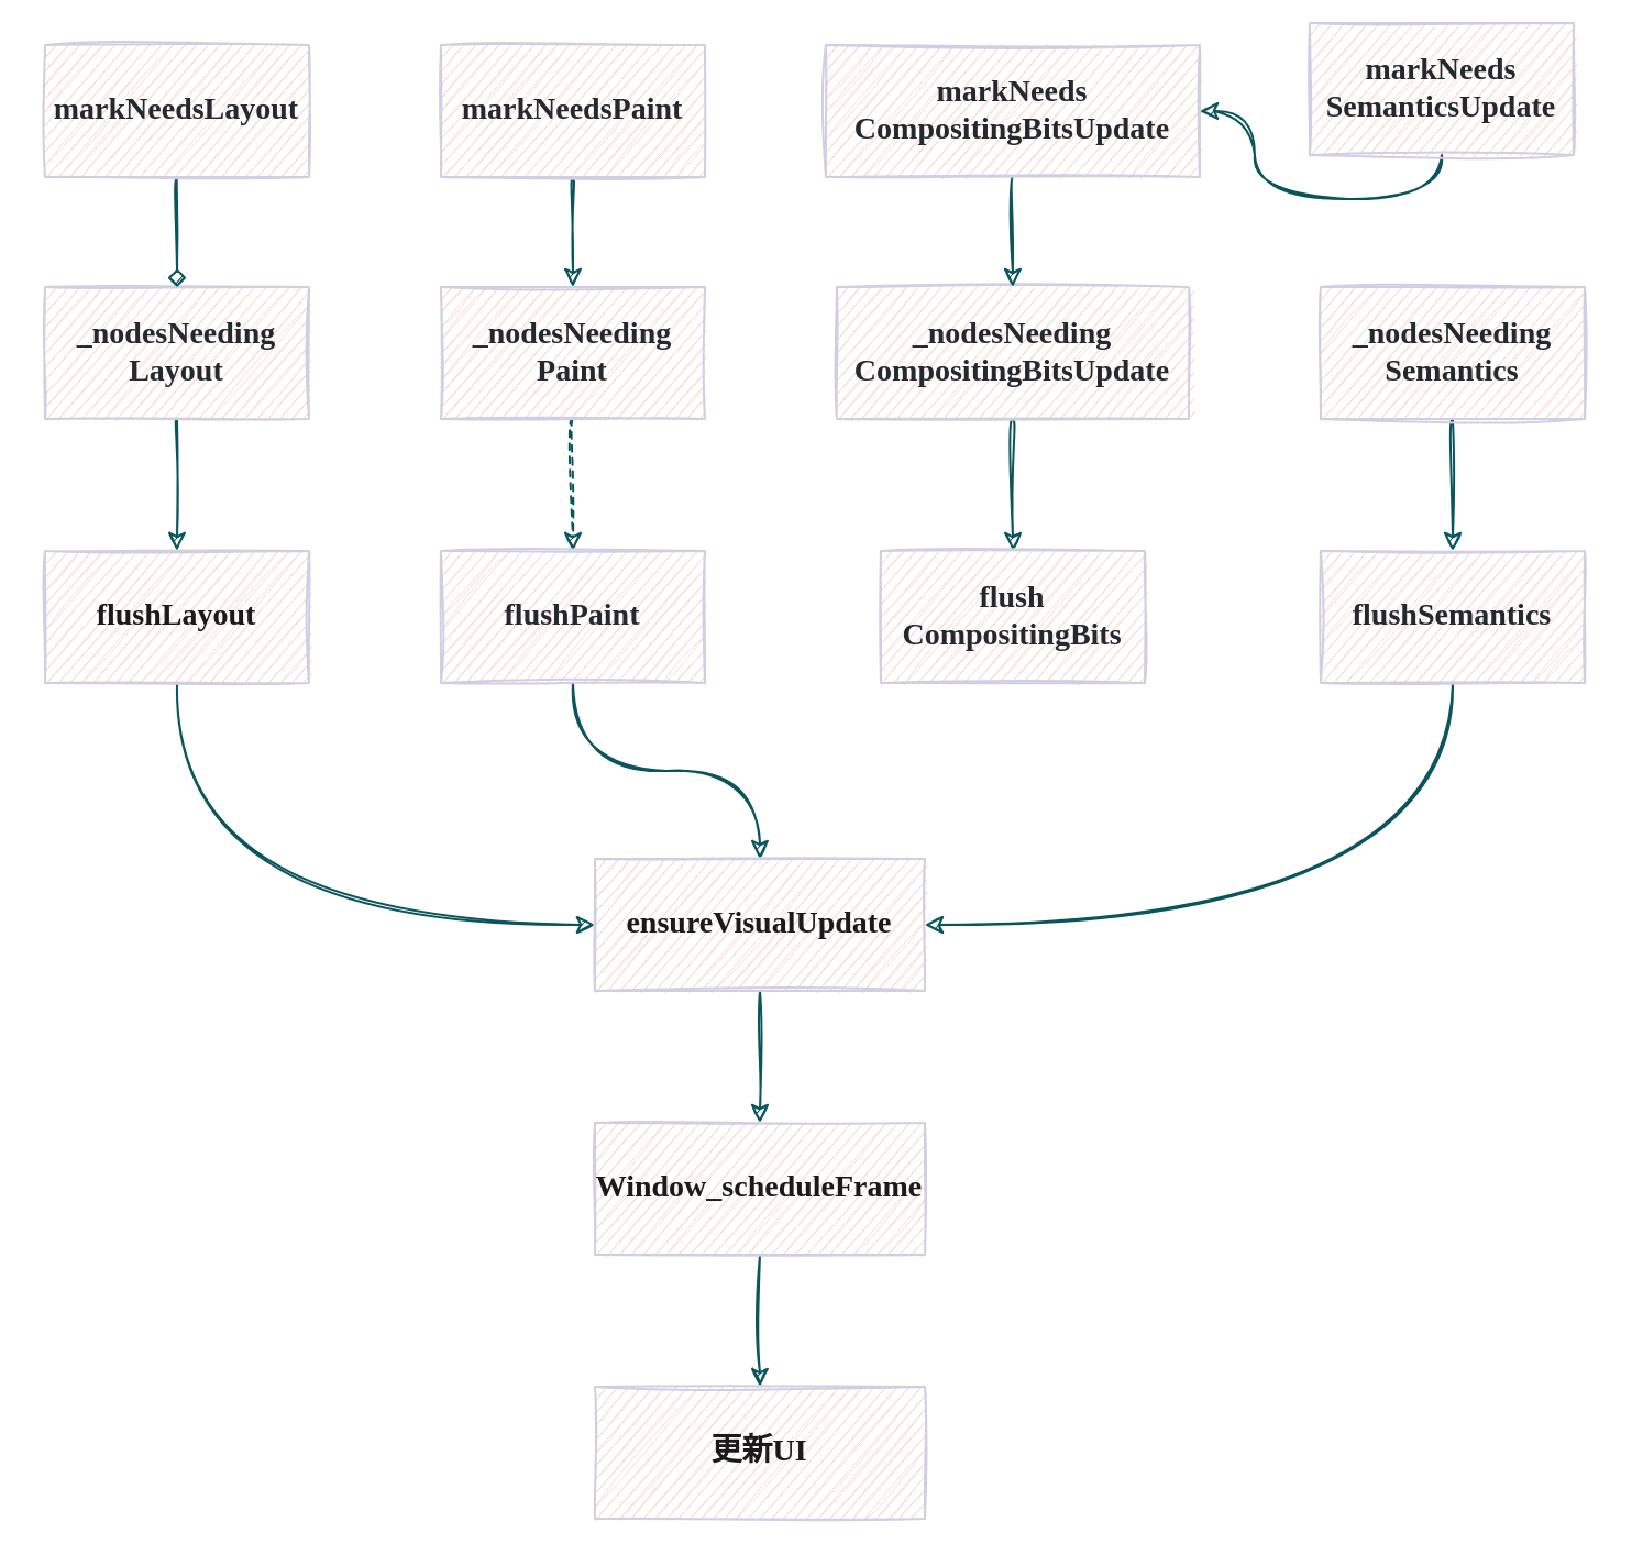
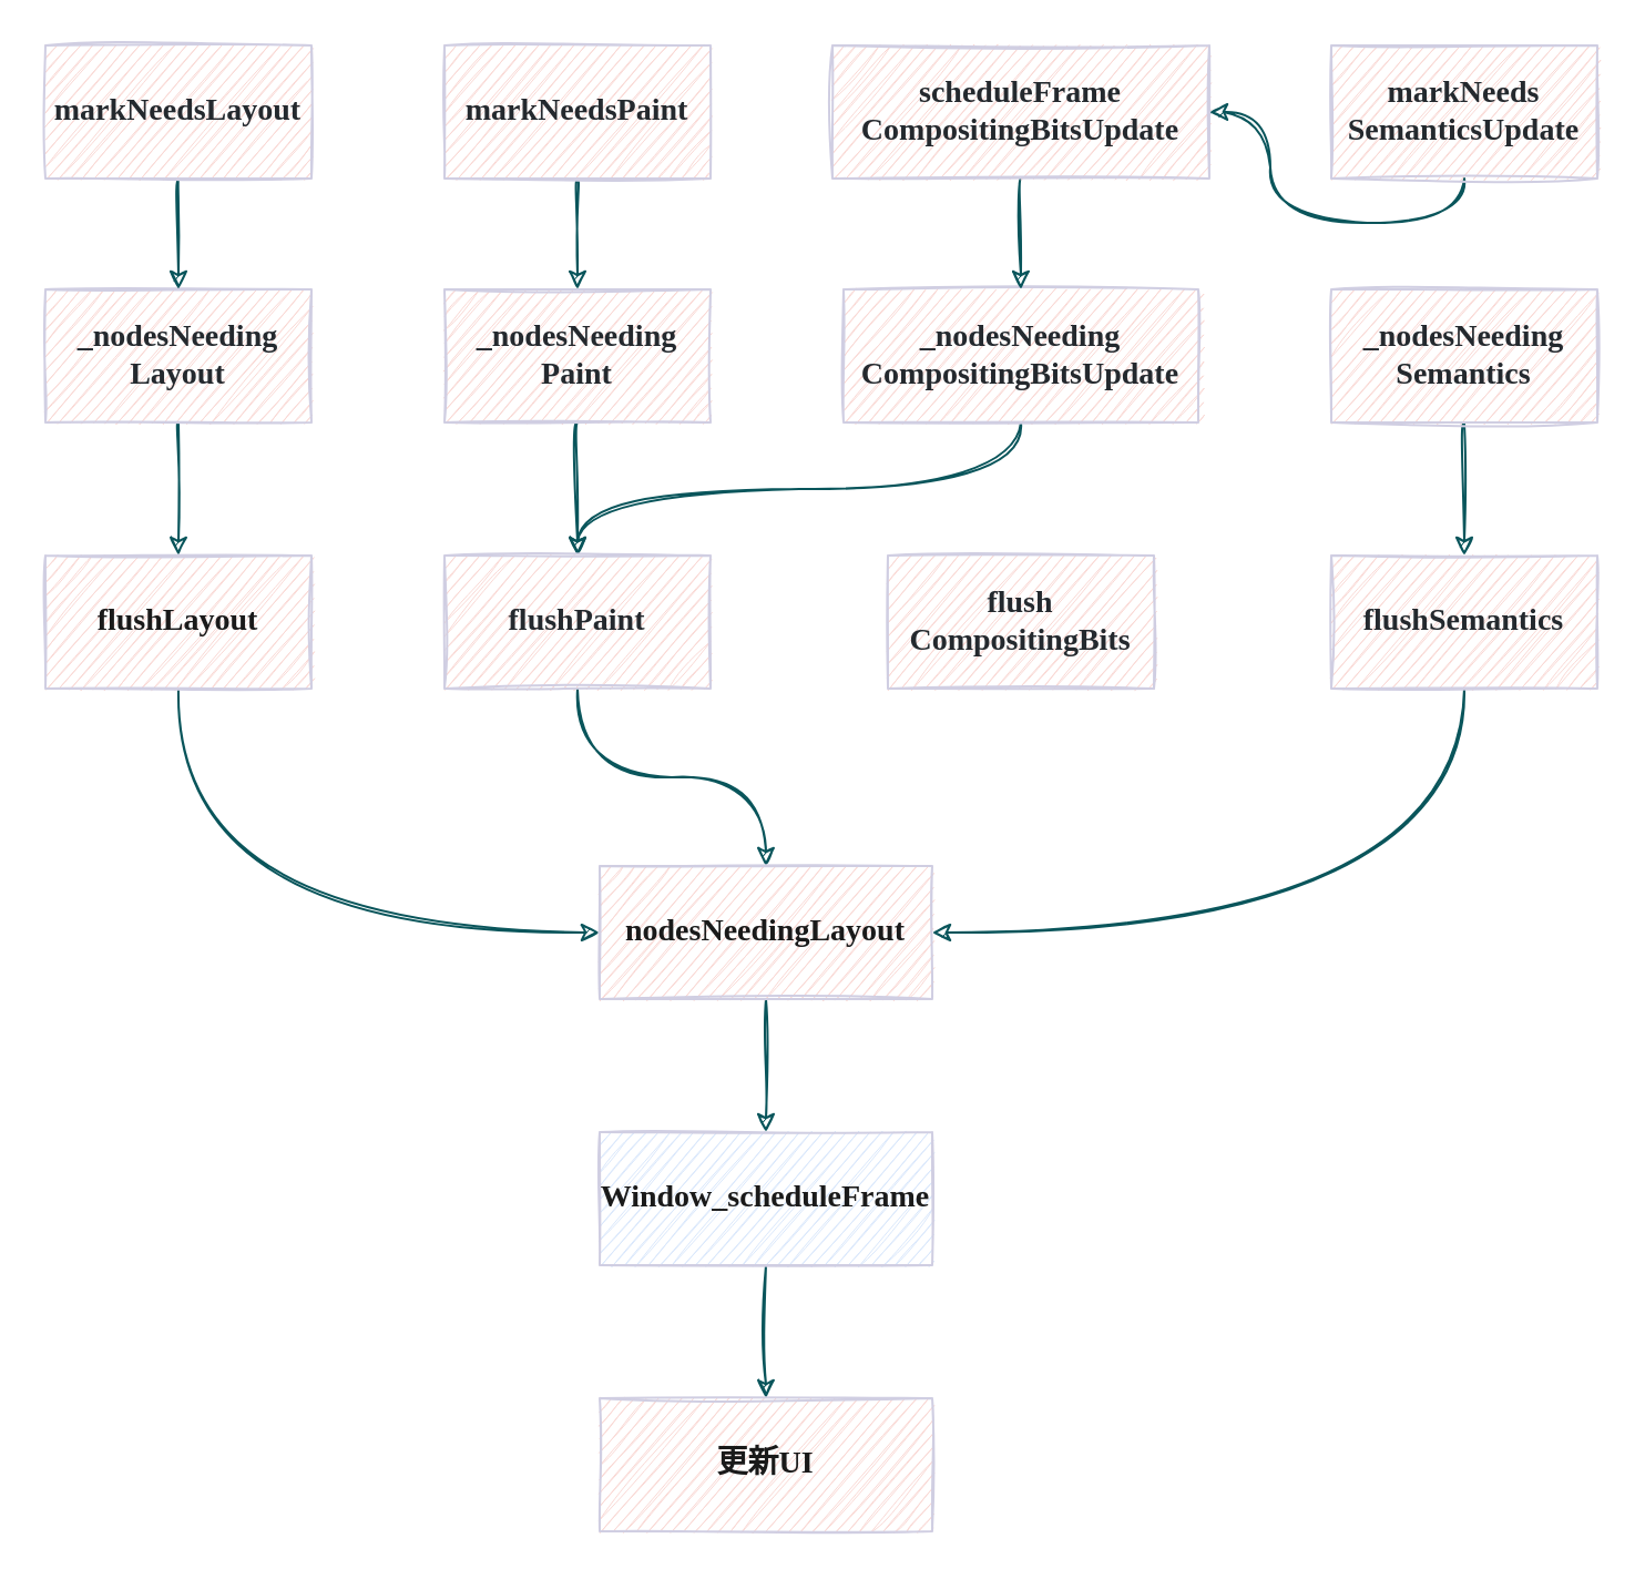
- <mxCell id="22" value="&lt;font color=&quot;#24292e&quot; style=&quot;font-size: 14px;&quot;&gt;&lt;span style=&quot;font-size: 14px;&quot;&gt;markNeeds&lt;br style=&quot;font-size: 14px;&quot;&gt;SemanticsUpdate&lt;/span&gt;&lt;/font&gt;" style="whiteSpace=wrap;html=1;fontSize=14;fontStyle=1;fontFamily=Comic Sans MS;fillColor=#FAD9D5;strokeColor=#D0CEE2;fontColor=#1A1A1A;sketch=1;" vertex="1" parent="1"><mxGeometry x="595" y="10" width="120" height="60" as="geometry" /></mxCell>
+ <mxCell id="22" value="&lt;font color=&quot;#24292e&quot; style=&quot;font-size: 14px;&quot;&gt;&lt;span style=&quot;font-size: 14px;&quot;&gt;markNeeds&lt;br style=&quot;font-size: 14px;&quot;&gt;SemanticsUpdate&lt;/span&gt;&lt;/font&gt;" style="whiteSpace=wrap;html=1;fontSize=14;fontStyle=1;fontFamily=Comic Sans MS;fillColor=#FAD9D5;strokeColor=#D0CEE2;fontColor=#1A1A1A;sketch=1;" vertex="1" parent="1"><mxGeometry x="600" y="20" width="120" height="60" as="geometry" /></mxCell>
- <mxCell id="24" value="&lt;font color=&quot;#24292e&quot; style=&quot;font-size: 14px;&quot;&gt;&lt;span style=&quot;font-size: 14px;&quot;&gt;markNeeds&lt;br style=&quot;font-size: 14px;&quot;&gt;CompositingBitsUpdate&lt;/span&gt;&lt;/font&gt;" style="whiteSpace=wrap;html=1;fontSize=14;fontStyle=1;fontFamily=Comic Sans MS;fillColor=#FAD9D5;strokeColor=#D0CEE2;fontColor=#1A1A1A;sketch=1;" vertex="1" parent="1"><mxGeometry x="375" y="20" width="170" height="60" as="geometry" /></mxCell>
+ <mxCell id="24" value="&lt;font color=&quot;#24292e&quot; style=&quot;font-size: 14px;&quot;&gt;&lt;span style=&quot;font-size: 14px;&quot;&gt;scheduleFrame&lt;br style=&quot;font-size: 14px;&quot;&gt;CompositingBitsUpdate&lt;/span&gt;&lt;/font&gt;" style="whiteSpace=wrap;html=1;fontSize=14;fontStyle=1;fontFamily=Comic Sans MS;fillColor=#FAD9D5;strokeColor=#D0CEE2;fontColor=#1A1A1A;sketch=1;" vertex="1" parent="1"><mxGeometry x="375" y="20" width="170" height="60" as="geometry" /></mxCell>
- <mxCell id="17" style="edgeStyle=orthogonalEdgeStyle;orthogonalLoop=1;jettySize=auto;html=1;exitX=0.5;exitY=1;exitDx=0;exitDy=0;fontSize=14;fontStyle=1;fontFamily=Comic Sans MS;strokeColor=#09555B;fontColor=#1A1A1A;curved=1;sketch=1;endArrow=diamond;" edge="1" parent="1" source="18" target="5"><mxGeometry relative="1" as="geometry" /></mxCell>
+ <mxCell id="17" style="edgeStyle=orthogonalEdgeStyle;orthogonalLoop=1;jettySize=auto;html=1;exitX=0.5;exitY=1;exitDx=0;exitDy=0;fontSize=14;fontStyle=1;fontFamily=Comic Sans MS;strokeColor=#09555B;fontColor=#1A1A1A;curved=1;sketch=1;" edge="1" parent="1" source="18" target="5"><mxGeometry relative="1" as="geometry" /></mxCell>
- <mxCell id="2" style="edgeStyle=orthogonalEdgeStyle;orthogonalLoop=1;jettySize=auto;html=1;exitX=0.5;exitY=1;exitDx=0;exitDy=0;entryX=0.5;entryY=0;entryDx=0;entryDy=0;fontSize=14;fontStyle=1;fontFamily=Comic Sans MS;strokeColor=#09555B;fontColor=#1A1A1A;curved=1;sketch=1;dashed=1;" edge="1" parent="1" source="3" target="13"><mxGeometry relative="1" as="geometry" /></mxCell>
+ <mxCell id="2" style="edgeStyle=orthogonalEdgeStyle;orthogonalLoop=1;jettySize=auto;html=1;exitX=0.5;exitY=1;exitDx=0;exitDy=0;entryX=0.5;entryY=0;entryDx=0;entryDy=0;fontSize=14;fontStyle=1;fontFamily=Comic Sans MS;strokeColor=#09555B;fontColor=#1A1A1A;curved=1;sketch=1;" edge="1" parent="1" source="3" target="13"><mxGeometry relative="1" as="geometry" /></mxCell>
- <mxCell id="6" style="edgeStyle=orthogonalEdgeStyle;orthogonalLoop=1;jettySize=auto;html=1;exitX=0.5;exitY=1;exitDx=0;exitDy=0;entryX=0.5;entryY=0;entryDx=0;entryDy=0;fontSize=14;fontStyle=1;fontFamily=Comic Sans MS;strokeColor=#09555B;fontColor=#1A1A1A;curved=1;sketch=1;" edge="1" parent="1" source="7" target="14"><mxGeometry relative="1" as="geometry" /></mxCell>
+ <mxCell id="6" style="edgeStyle=orthogonalEdgeStyle;orthogonalLoop=1;jettySize=auto;html=1;exitX=0.5;exitY=1;exitDx=0;exitDy=0;fontSize=14;fontStyle=1;fontFamily=Comic Sans MS;strokeColor=#09555B;fontColor=#1A1A1A;curved=1;sketch=1;" edge="1" parent="1" source="7" target="13"><mxGeometry relative="1" as="geometry" /></mxCell>
- <mxCell id="26" value="ensureVisualUpdate" style="whiteSpace=wrap;html=1;fontSize=14;fontStyle=1;fontFamily=Comic Sans MS;fillColor=#FAD9D5;strokeColor=#D0CEE2;fontColor=#1A1A1A;sketch=1;" vertex="1" parent="1"><mxGeometry x="270" y="390" width="150" height="60" as="geometry" /></mxCell>
+ <mxCell id="26" value="nodesNeedingLayout" style="whiteSpace=wrap;html=1;fontSize=14;fontStyle=1;fontFamily=Comic Sans MS;fillColor=#FAD9D5;strokeColor=#D0CEE2;fontColor=#1A1A1A;sketch=1;" vertex="1" parent="1"><mxGeometry x="270" y="390" width="150" height="60" as="geometry" /></mxCell>
- <mxCell id="28" value="Window_scheduleFrame" style="whiteSpace=wrap;html=1;fontSize=14;fontStyle=1;fontFamily=Comic Sans MS;fillColor=#FAD9D5;strokeColor=#D0CEE2;fontColor=#1A1A1A;sketch=1;" vertex="1" parent="1"><mxGeometry x="270" y="510" width="150" height="60" as="geometry" /></mxCell>
+ <mxCell id="28" value="Window_scheduleFrame" style="whiteSpace=wrap;html=1;fontSize=14;fontStyle=1;fontFamily=Comic Sans MS;fillColor=#dae8fc;strokeColor=#D0CEE2;fontColor=#1A1A1A;sketch=1;" vertex="1" parent="1"><mxGeometry x="270" y="510" width="150" height="60" as="geometry" /></mxCell>
